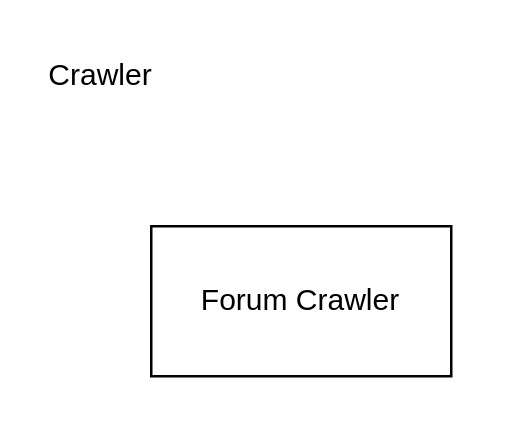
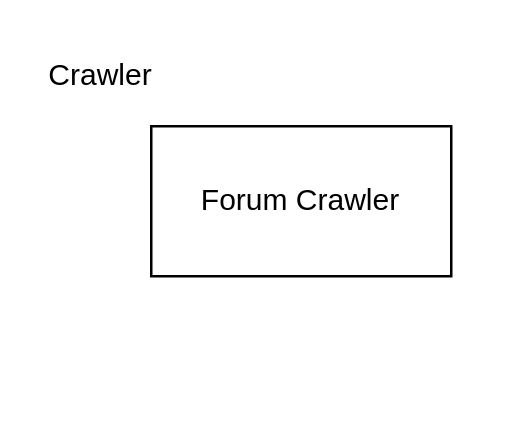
- <mxCell id="3" value="Forum Crawler" style="rounded=0;whiteSpace=wrap;html=1;" vertex="1" parent="1"><mxGeometry x="60" y="90" width="120" height="60" as="geometry" /></mxCell>
+ <mxCell id="3" value="Forum Crawler" style="rounded=0;whiteSpace=wrap;html=1;" vertex="1" parent="1"><mxGeometry x="60" y="50" width="120" height="60" as="geometry" /></mxCell>
